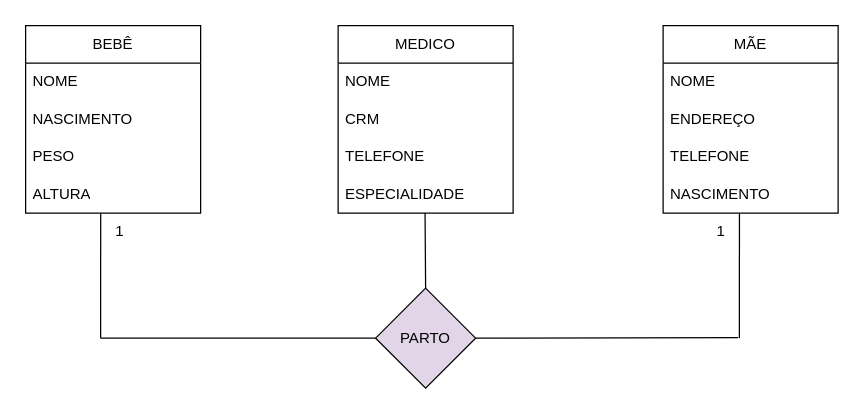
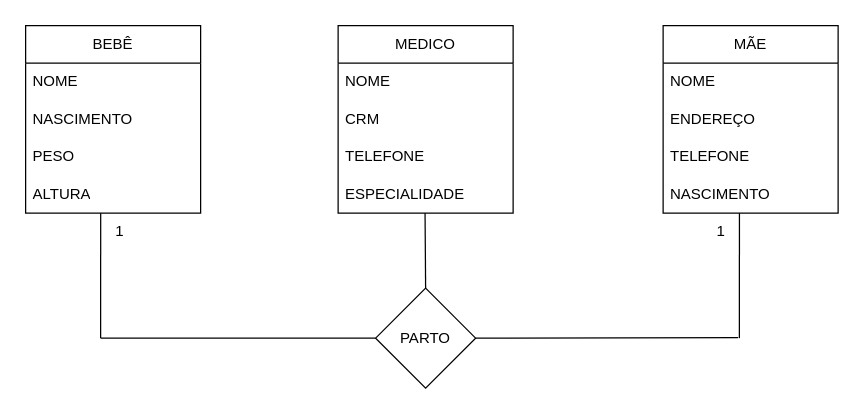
- <mxCell id="17" value="PARTO" style="rhombus;whiteSpace=wrap;html=1;fillColor=#e1d5e7;" vertex="1" parent="1"><mxGeometry x="300" y="230" width="80" height="80" as="geometry" /></mxCell>
+ <mxCell id="17" value="PARTO" style="rhombus;whiteSpace=wrap;html=1;" vertex="1" parent="1"><mxGeometry x="300" y="230" width="80" height="80" as="geometry" /></mxCell>
